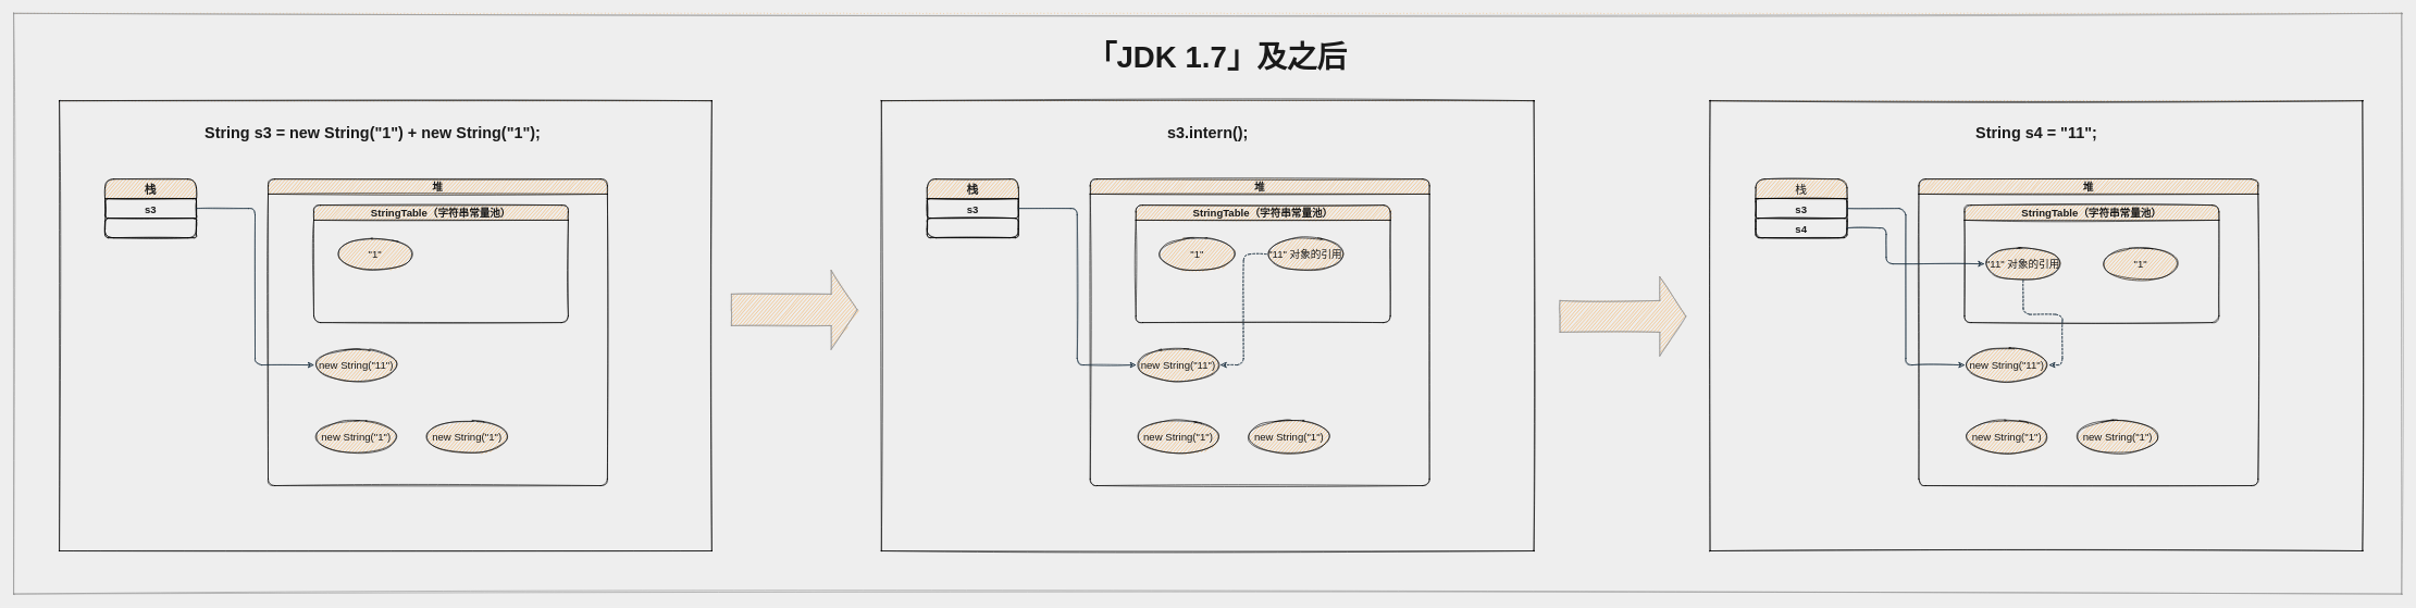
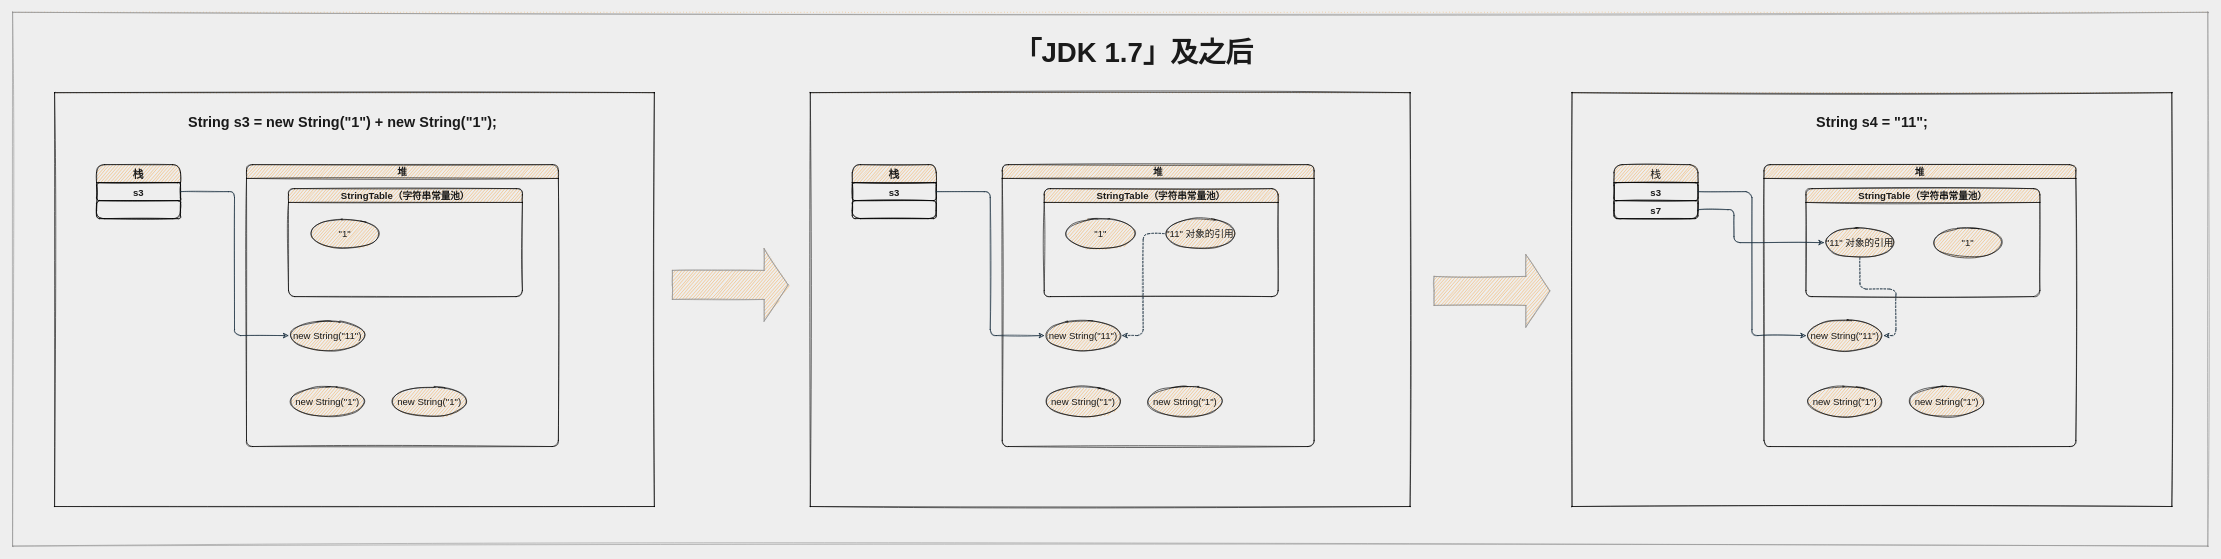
- <mxCell id="46" value="&lt;h1 style=&quot;font-size: 46px&quot;&gt;「JDK 1.7」及之后&lt;/h1&gt;" style="text;html=1;strokeColor=none;fillColor=none;spacing=5;spacingTop=-20;whiteSpace=wrap;overflow=hidden;rounded=0;sketch=1;fontColor=#1A1A1A;fontStyle=1;fontSize=46;" vertex="1" parent="2"><mxGeometry x="1640" y="20" width="430" height="90" as="geometry" /></mxCell>
+ <mxCell id="46" value="&lt;h1 style=&quot;font-size: 46px&quot;&gt;「JDK 1.7」及之后&lt;/h1&gt;" style="text;html=1;strokeColor=none;fillColor=none;spacing=5;spacingTop=-20;whiteSpace=wrap;overflow=hidden;rounded=0;sketch=1;fontColor=#1A1A1A;fontStyle=1;fontSize=46;" vertex="1" parent="2"><mxGeometry x="1665" y="20" width="430" height="90" as="geometry" /></mxCell>
- <mxCell id="28" value="s3.intern();" style="text;strokeColor=none;fillColor=none;html=1;fontSize=24;fontStyle=1;verticalAlign=middle;align=center;rounded=1;sketch=1;fontColor=#1A1A1A;" parent="15" vertex="1"><mxGeometry x="450" y="30" width="100" height="40" as="geometry" /></mxCell>
- <mxCell id="40" value="s4" style="text;strokeColor=default;fillColor=none;align=center;verticalAlign=middle;spacingLeft=4;spacingRight=4;overflow=hidden;points=[[0,0.5],[1,0.5]];portConstraint=eastwest;rotatable=0;rounded=1;sketch=1;fontSize=16;fontColor=#1A1A1A;fontStyle=1" parent="38" vertex="1"><mxGeometry y="60" width="140" height="30" as="geometry" /></mxCell>
+ <mxCell id="40" value="s7" style="text;strokeColor=default;fillColor=none;align=center;verticalAlign=middle;spacingLeft=4;spacingRight=4;overflow=hidden;points=[[0,0.5],[1,0.5]];portConstraint=eastwest;rotatable=0;rounded=1;sketch=1;fontSize=16;fontColor=#1A1A1A;fontStyle=1" parent="38" vertex="1"><mxGeometry y="60" width="140" height="30" as="geometry" /></mxCell>
